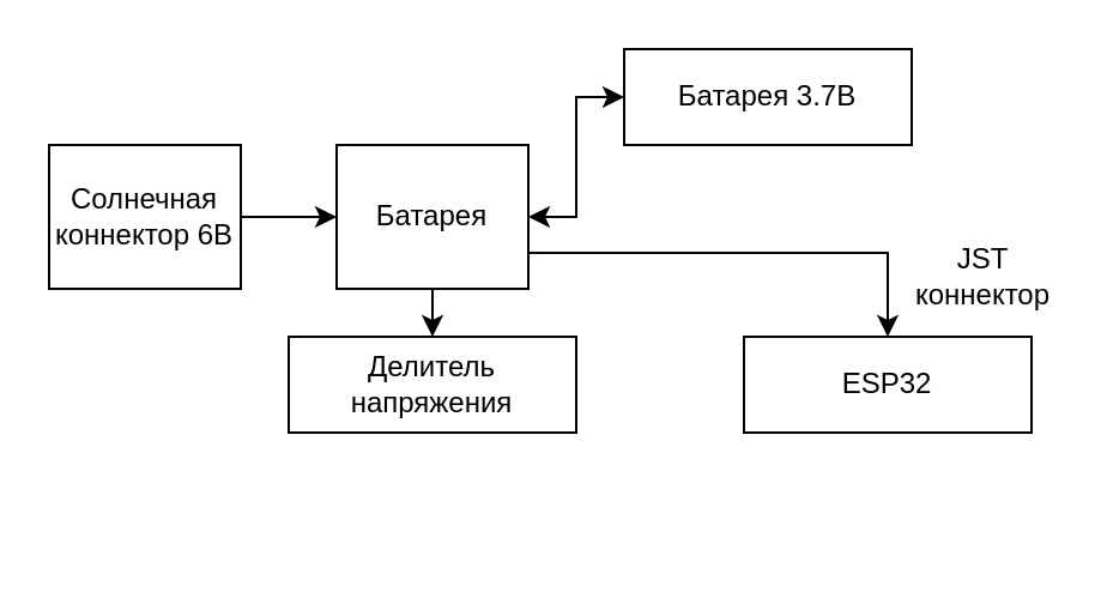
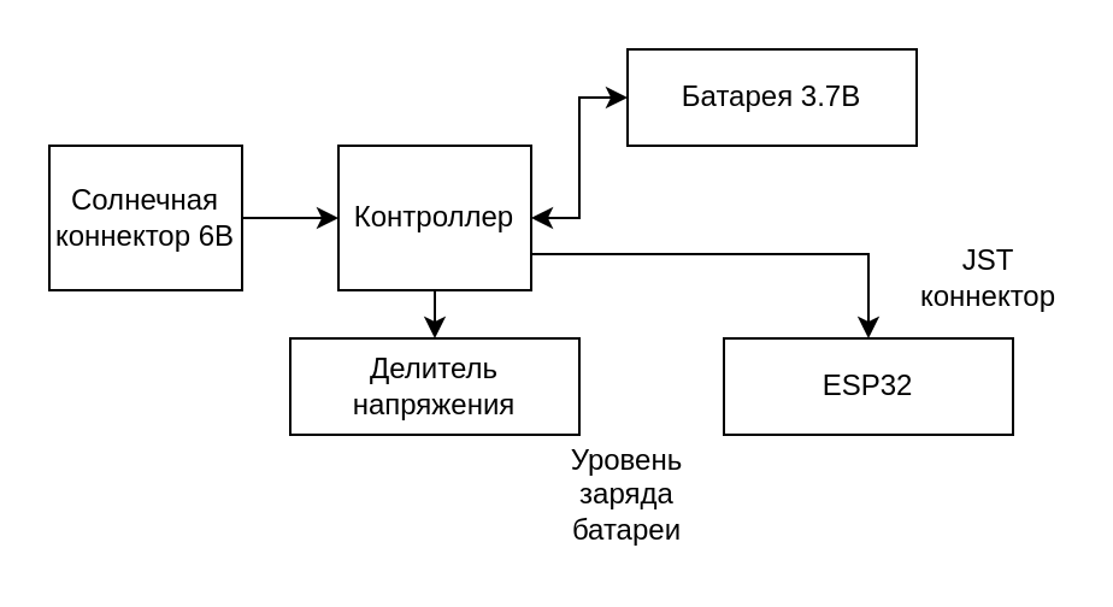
- <mxCell id="7" value="Батарея" style="rounded=0;whiteSpace=wrap;html=1;" vertex="1" parent="1"><mxGeometry x="140" y="60" width="80" height="60" as="geometry" /></mxCell>
+ <mxCell id="7" value="Контроллер" style="rounded=0;whiteSpace=wrap;html=1;" vertex="1" parent="1"><mxGeometry x="140" y="60" width="80" height="60" as="geometry" /></mxCell>
- <mxCell id="9" value="ESP32" style="rounded=0;whiteSpace=wrap;html=1;" vertex="1" parent="1"><mxGeometry x="310" y="140" width="120" height="40" as="geometry" /></mxCell>
+ <mxCell id="9" value="ESP32" style="rounded=0;whiteSpace=wrap;html=1;" vertex="1" parent="1"><mxGeometry x="300" y="140" width="120" height="40" as="geometry" /></mxCell>
+ <mxCell id="12" value="Уровень&lt;br&gt;заряда&lt;br&gt;батареи" style="text;html=1;strokeColor=none;fillColor=none;align=center;verticalAlign=middle;whiteSpace=wrap;rounded=0;" vertex="1" parent="1"><mxGeometry x="220" y="180" width="80" height="50" as="geometry" /></mxCell>
